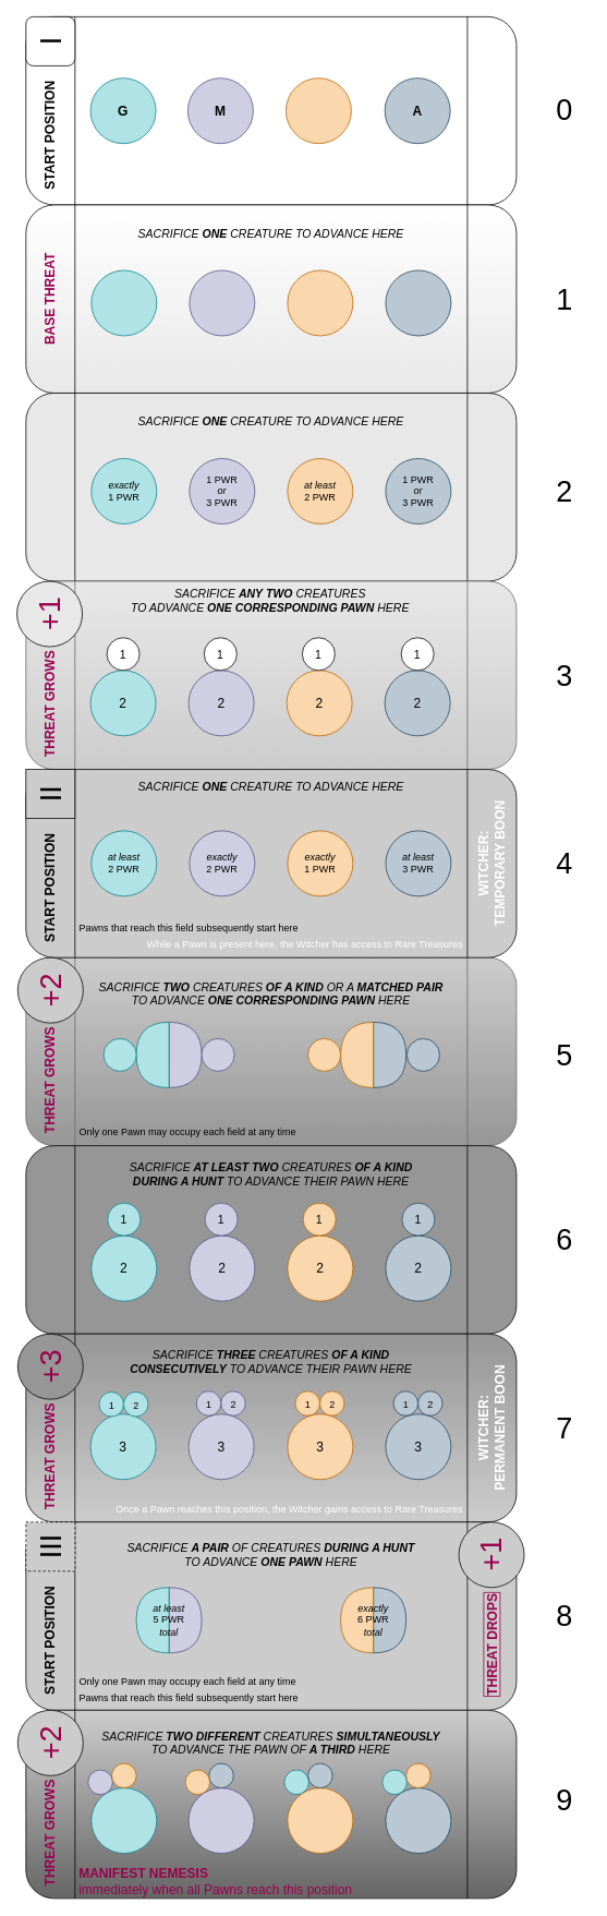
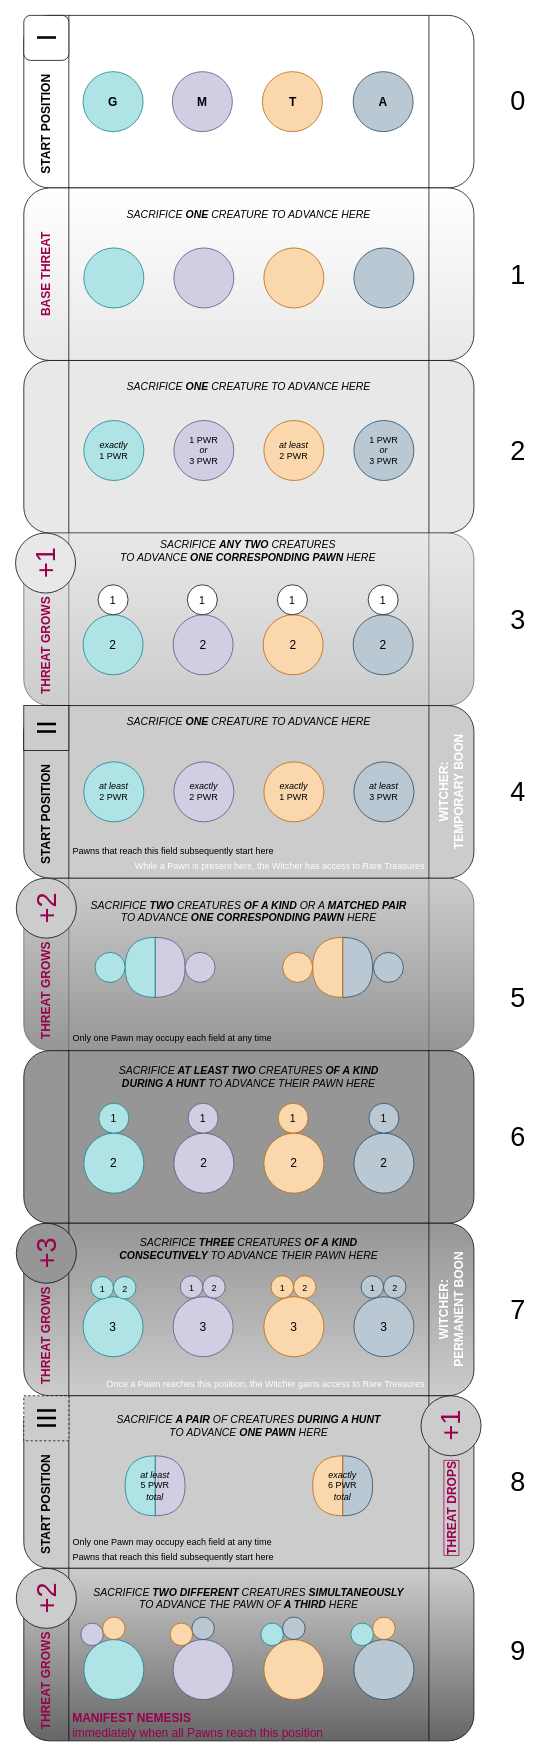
+ <mxCell id="9" value="T" style="text;html=1;strokeColor=none;fillColor=none;align=center;verticalAlign=middle;whiteSpace=wrap;fontStyle=1;rounded=1;fontSize=16;" parent="1" vertex="1"><mxGeometry x="360" y="120" width="60" height="30" as="geometry" /></mxCell>
- <mxCell id="60" value="&lt;span style=&quot;font-size: 36px&quot;&gt;5&lt;/span&gt;" style="text;html=1;strokeColor=none;fillColor=none;align=center;verticalAlign=middle;whiteSpace=wrap;rounded=0;fontSize=12;" parent="1" vertex="1"><mxGeometry x="660" y="1274" width="60" height="30" as="geometry" /></mxCell>
+ <mxCell id="60" value="&lt;span style=&quot;font-size: 36px&quot;&gt;5&lt;/span&gt;" style="text;html=1;strokeColor=none;fillColor=none;align=center;verticalAlign=middle;whiteSpace=wrap;rounded=0;fontSize=12;" parent="1" vertex="1"><mxGeometry x="660" y="1314" width="60" height="30" as="geometry" /></mxCell>
